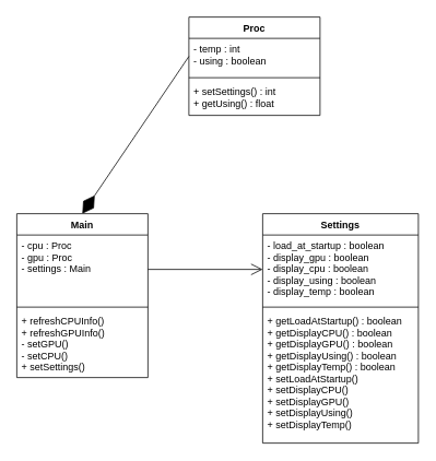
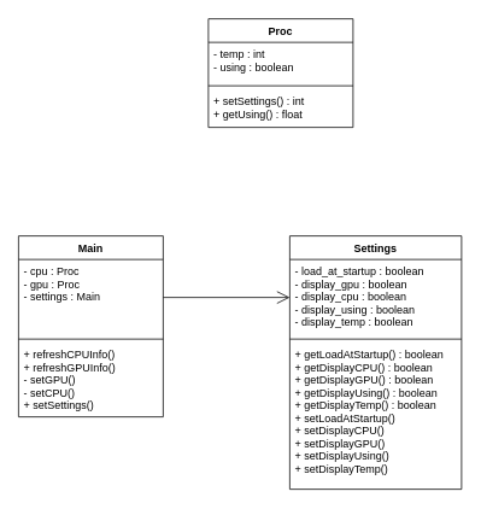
- <mxCell id="15" value="" style="endArrow=diamondThin;endFill=1;endSize=24;html=1;rounded=0;entryX=0.5;entryY=0;entryDx=0;entryDy=0;exitX=0;exitY=0.5;exitDx=0;exitDy=0;" edge="1" parent="1" source="3" target="6"><mxGeometry width="160" relative="1" as="geometry"><mxPoint x="190" y="260" as="sourcePoint" /><mxPoint x="350" y="260" as="targetPoint" /></mxGeometry></mxCell>
